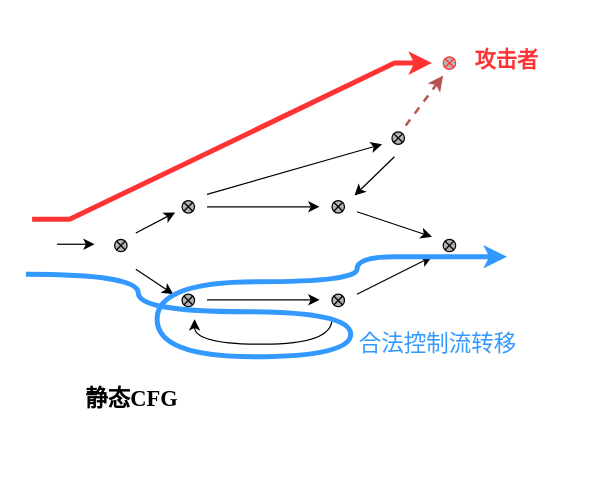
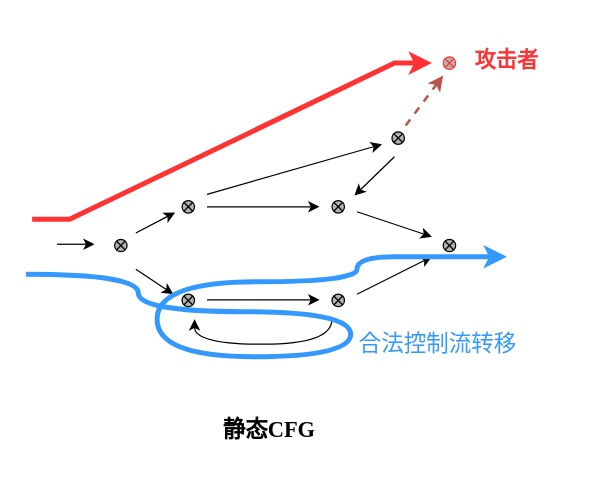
- <mxCell id="24" value="&lt;font color=&quot;#000000&quot; size=&quot;1&quot; face=&quot;Lucida Console&quot;&gt;&lt;b style=&quot;font-size: 18px;&quot;&gt;静态CFG&lt;/b&gt;&lt;/font&gt;" style="whiteSpace=wrap;html=1;strokeColor=none;fontFamily=Courier New;fontSize=17;fontColor=#FF3333;fillColor=none;" vertex="1" parent="1"><mxGeometry x="45" y="290" width="120" height="60" as="geometry" /></mxCell>
+ <mxCell id="24" value="&lt;font color=&quot;#000000&quot; size=&quot;1&quot; face=&quot;Lucida Console&quot;&gt;&lt;b style=&quot;font-size: 18px;&quot;&gt;静态CFG&lt;/b&gt;&lt;/font&gt;" style="whiteSpace=wrap;html=1;strokeColor=none;fontFamily=Courier New;fontSize=17;fontColor=#FF3333;fillColor=none;" vertex="1" parent="1"><mxGeometry x="155" y="315" width="120" height="60" as="geometry" /></mxCell>
